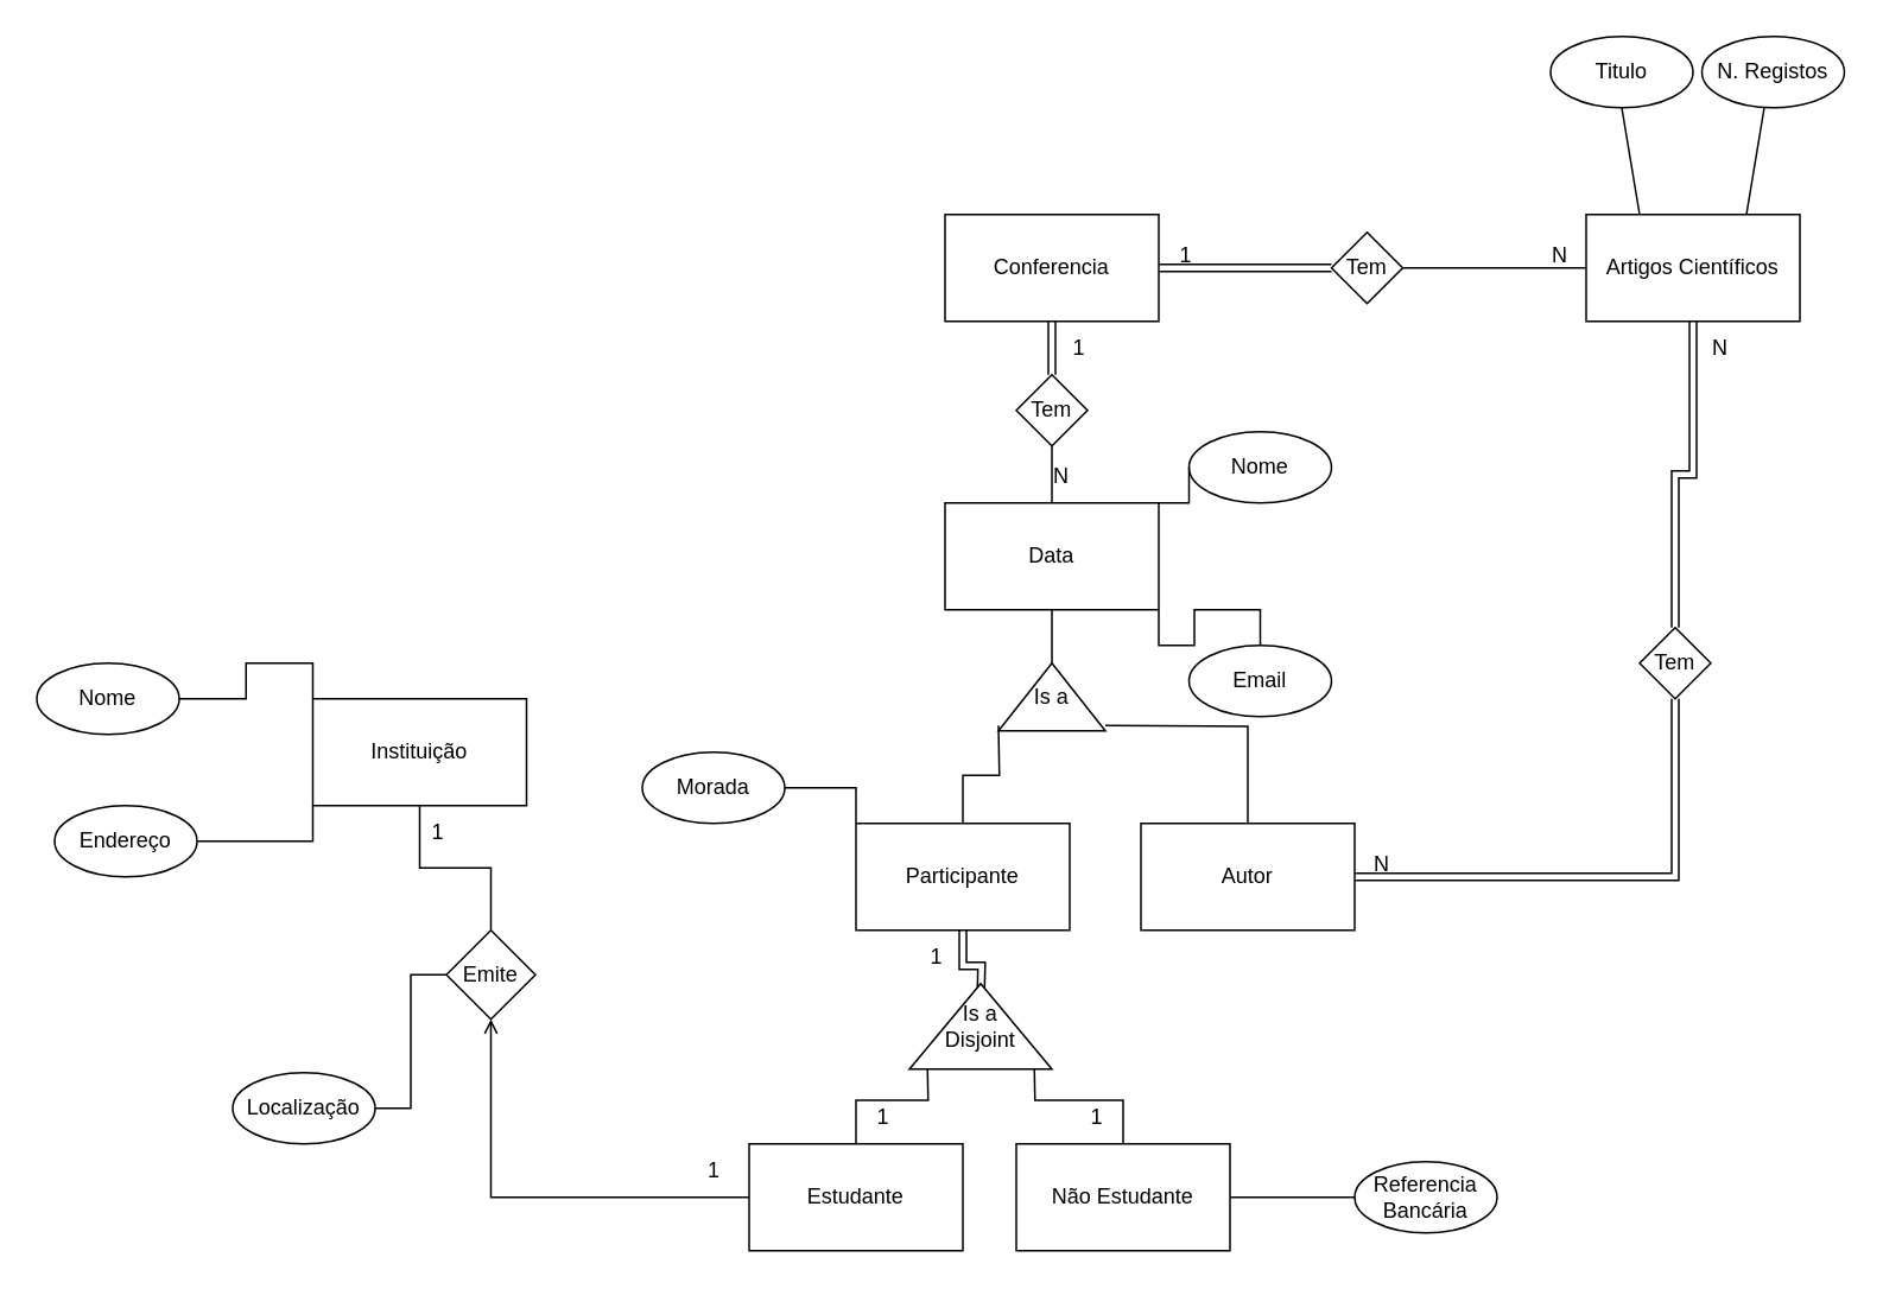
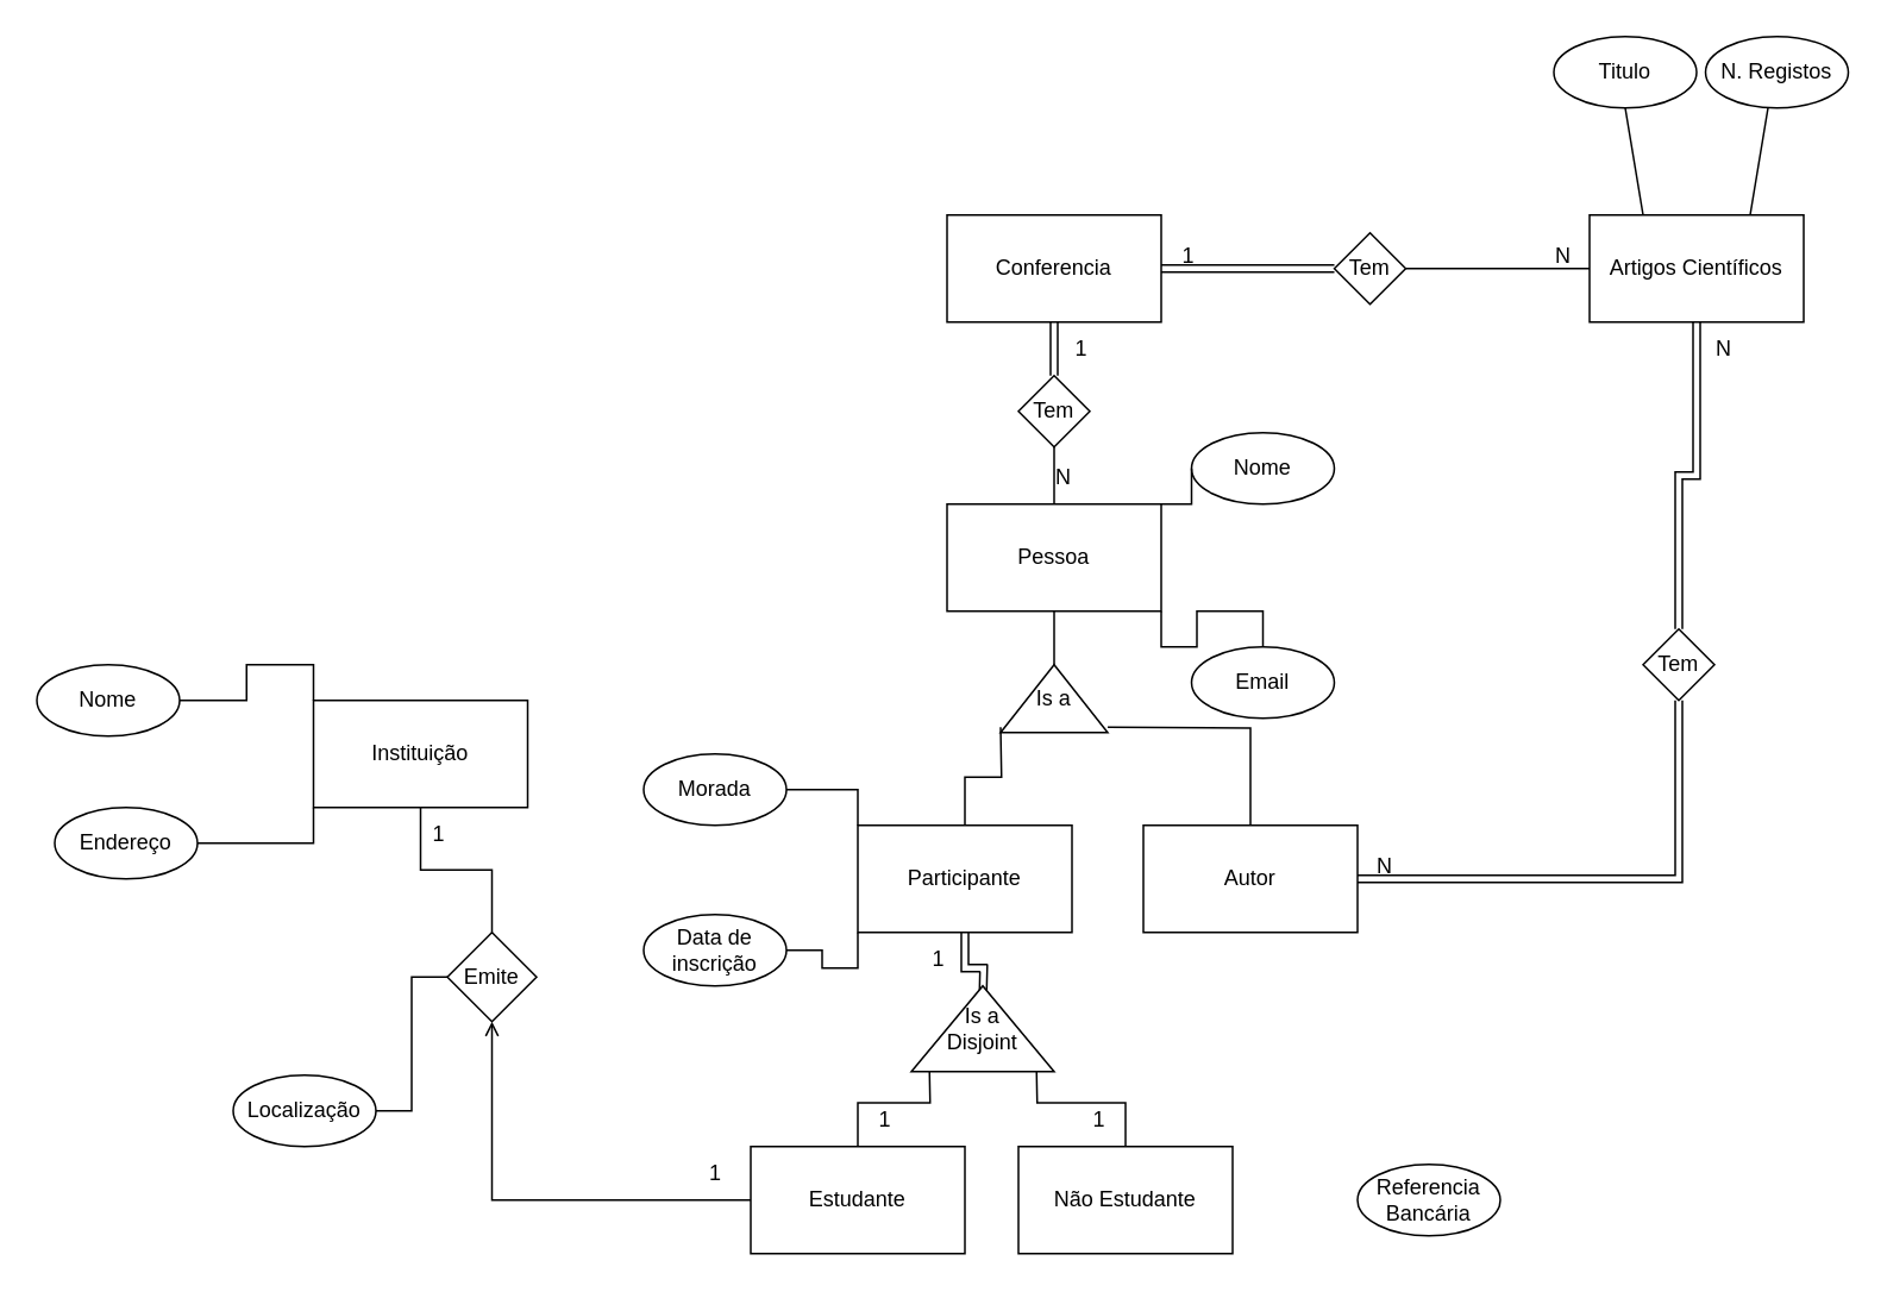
- <mxCell id="29" value="Data" style="rounded=0;whiteSpace=wrap;html=1;" parent="1" vertex="1"><mxGeometry x="530" y="282" width="120" height="60" as="geometry" /></mxCell>
+ <mxCell id="29" value="Pessoa" style="rounded=0;whiteSpace=wrap;html=1;" parent="1" vertex="1"><mxGeometry x="530" y="282" width="120" height="60" as="geometry" /></mxCell>
+ <mxCell id="24" value="Data de inscrição" style="ellipse;whiteSpace=wrap;html=1;" parent="1" vertex="1"><mxGeometry x="360" y="512" width="80" height="40" as="geometry" /></mxCell>
+ <mxCell id="18" style="edgeStyle=orthogonalEdgeStyle;rounded=0;orthogonalLoop=1;jettySize=auto;html=1;exitX=0;exitY=1;exitDx=0;exitDy=0;entryX=1;entryY=0.5;entryDx=0;entryDy=0;endArrow=none;endFill=0;" parent="1" source="20" target="24" edge="1"><mxGeometry relative="1" as="geometry" /></mxCell>
- <mxCell id="32" style="edgeStyle=orthogonalEdgeStyle;rounded=0;orthogonalLoop=1;jettySize=auto;html=1;exitX=1;exitY=0.5;exitDx=0;exitDy=0;entryX=0;entryY=0.5;entryDx=0;entryDy=0;endArrow=none;endFill=0;" parent="1" source="33" target="40" edge="1"><mxGeometry relative="1" as="geometry" /></mxCell>
